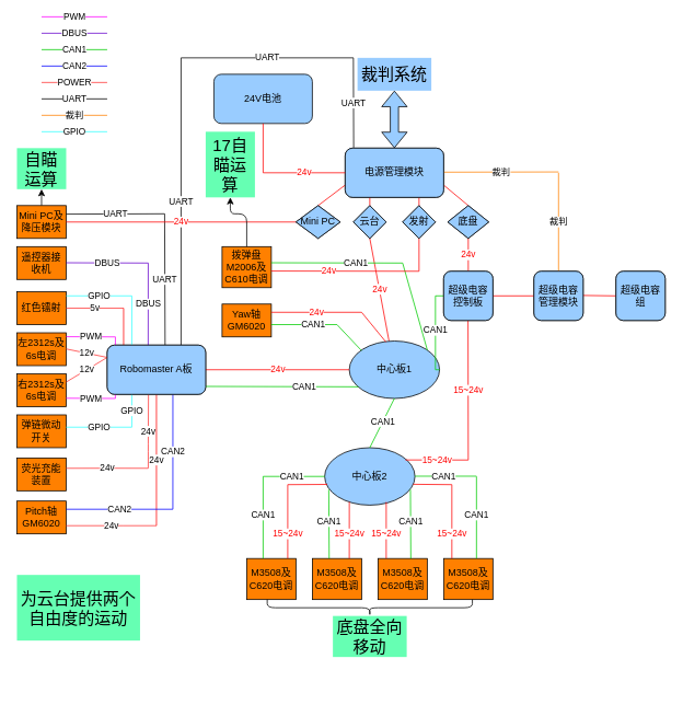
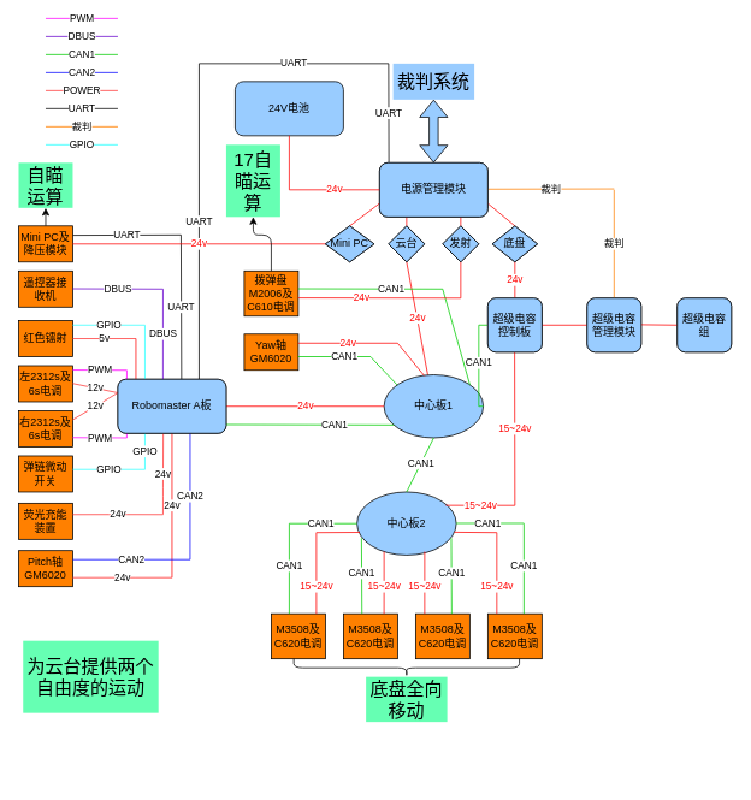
- <mxCell id="121" value="&lt;span style=&quot;font-size: 20px&quot;&gt;为云台提供两个自由度的运动&lt;/span&gt;" style="text;html=1;strokeColor=none;align=center;verticalAlign=middle;whiteSpace=wrap;rounded=0;fontColor=#000000;fillColor=#66FFB3;" vertex="1" parent="1"><mxGeometry x="20" y="700" width="150" height="80" as="geometry" /></mxCell>
+ <mxCell id="121" value="&lt;span style=&quot;font-size: 20px&quot;&gt;为云台提供两个自由度的运动&lt;/span&gt;" style="text;html=1;strokeColor=none;align=center;verticalAlign=middle;whiteSpace=wrap;rounded=0;fontColor=#000000;fillColor=#66FFB3;" vertex="1" parent="1"><mxGeometry x="25" y="710" width="150" height="80" as="geometry" /></mxCell>
